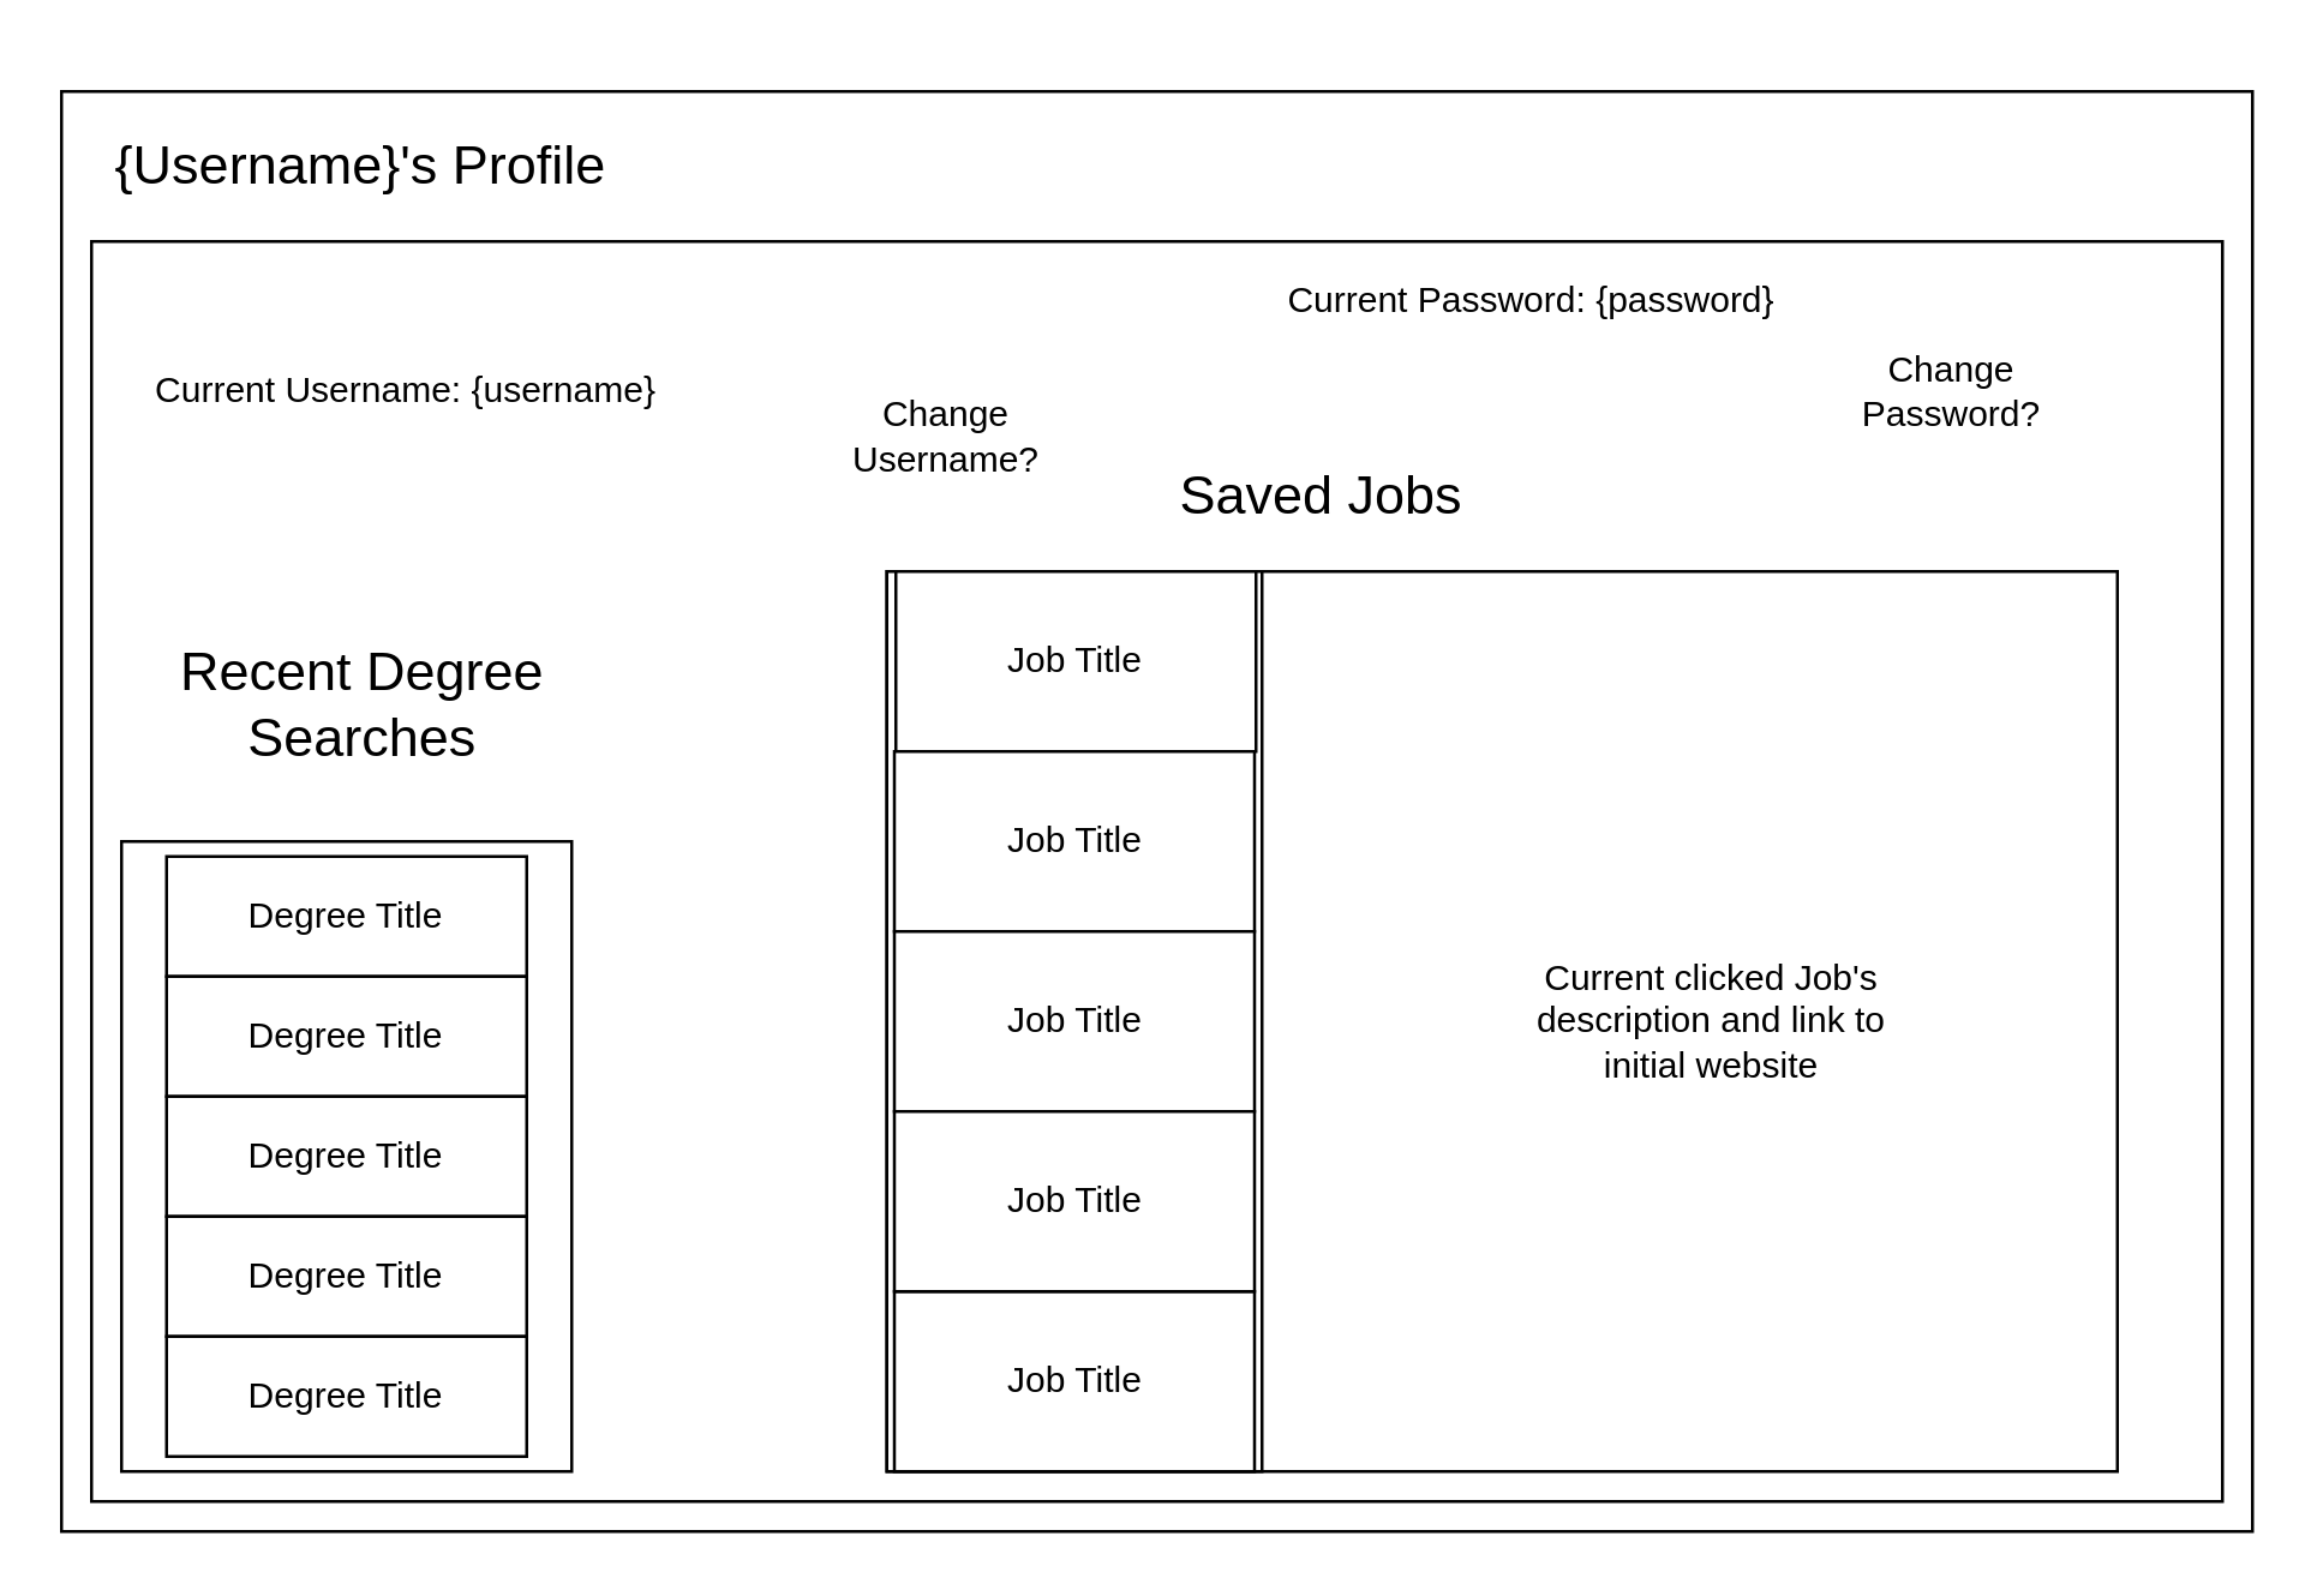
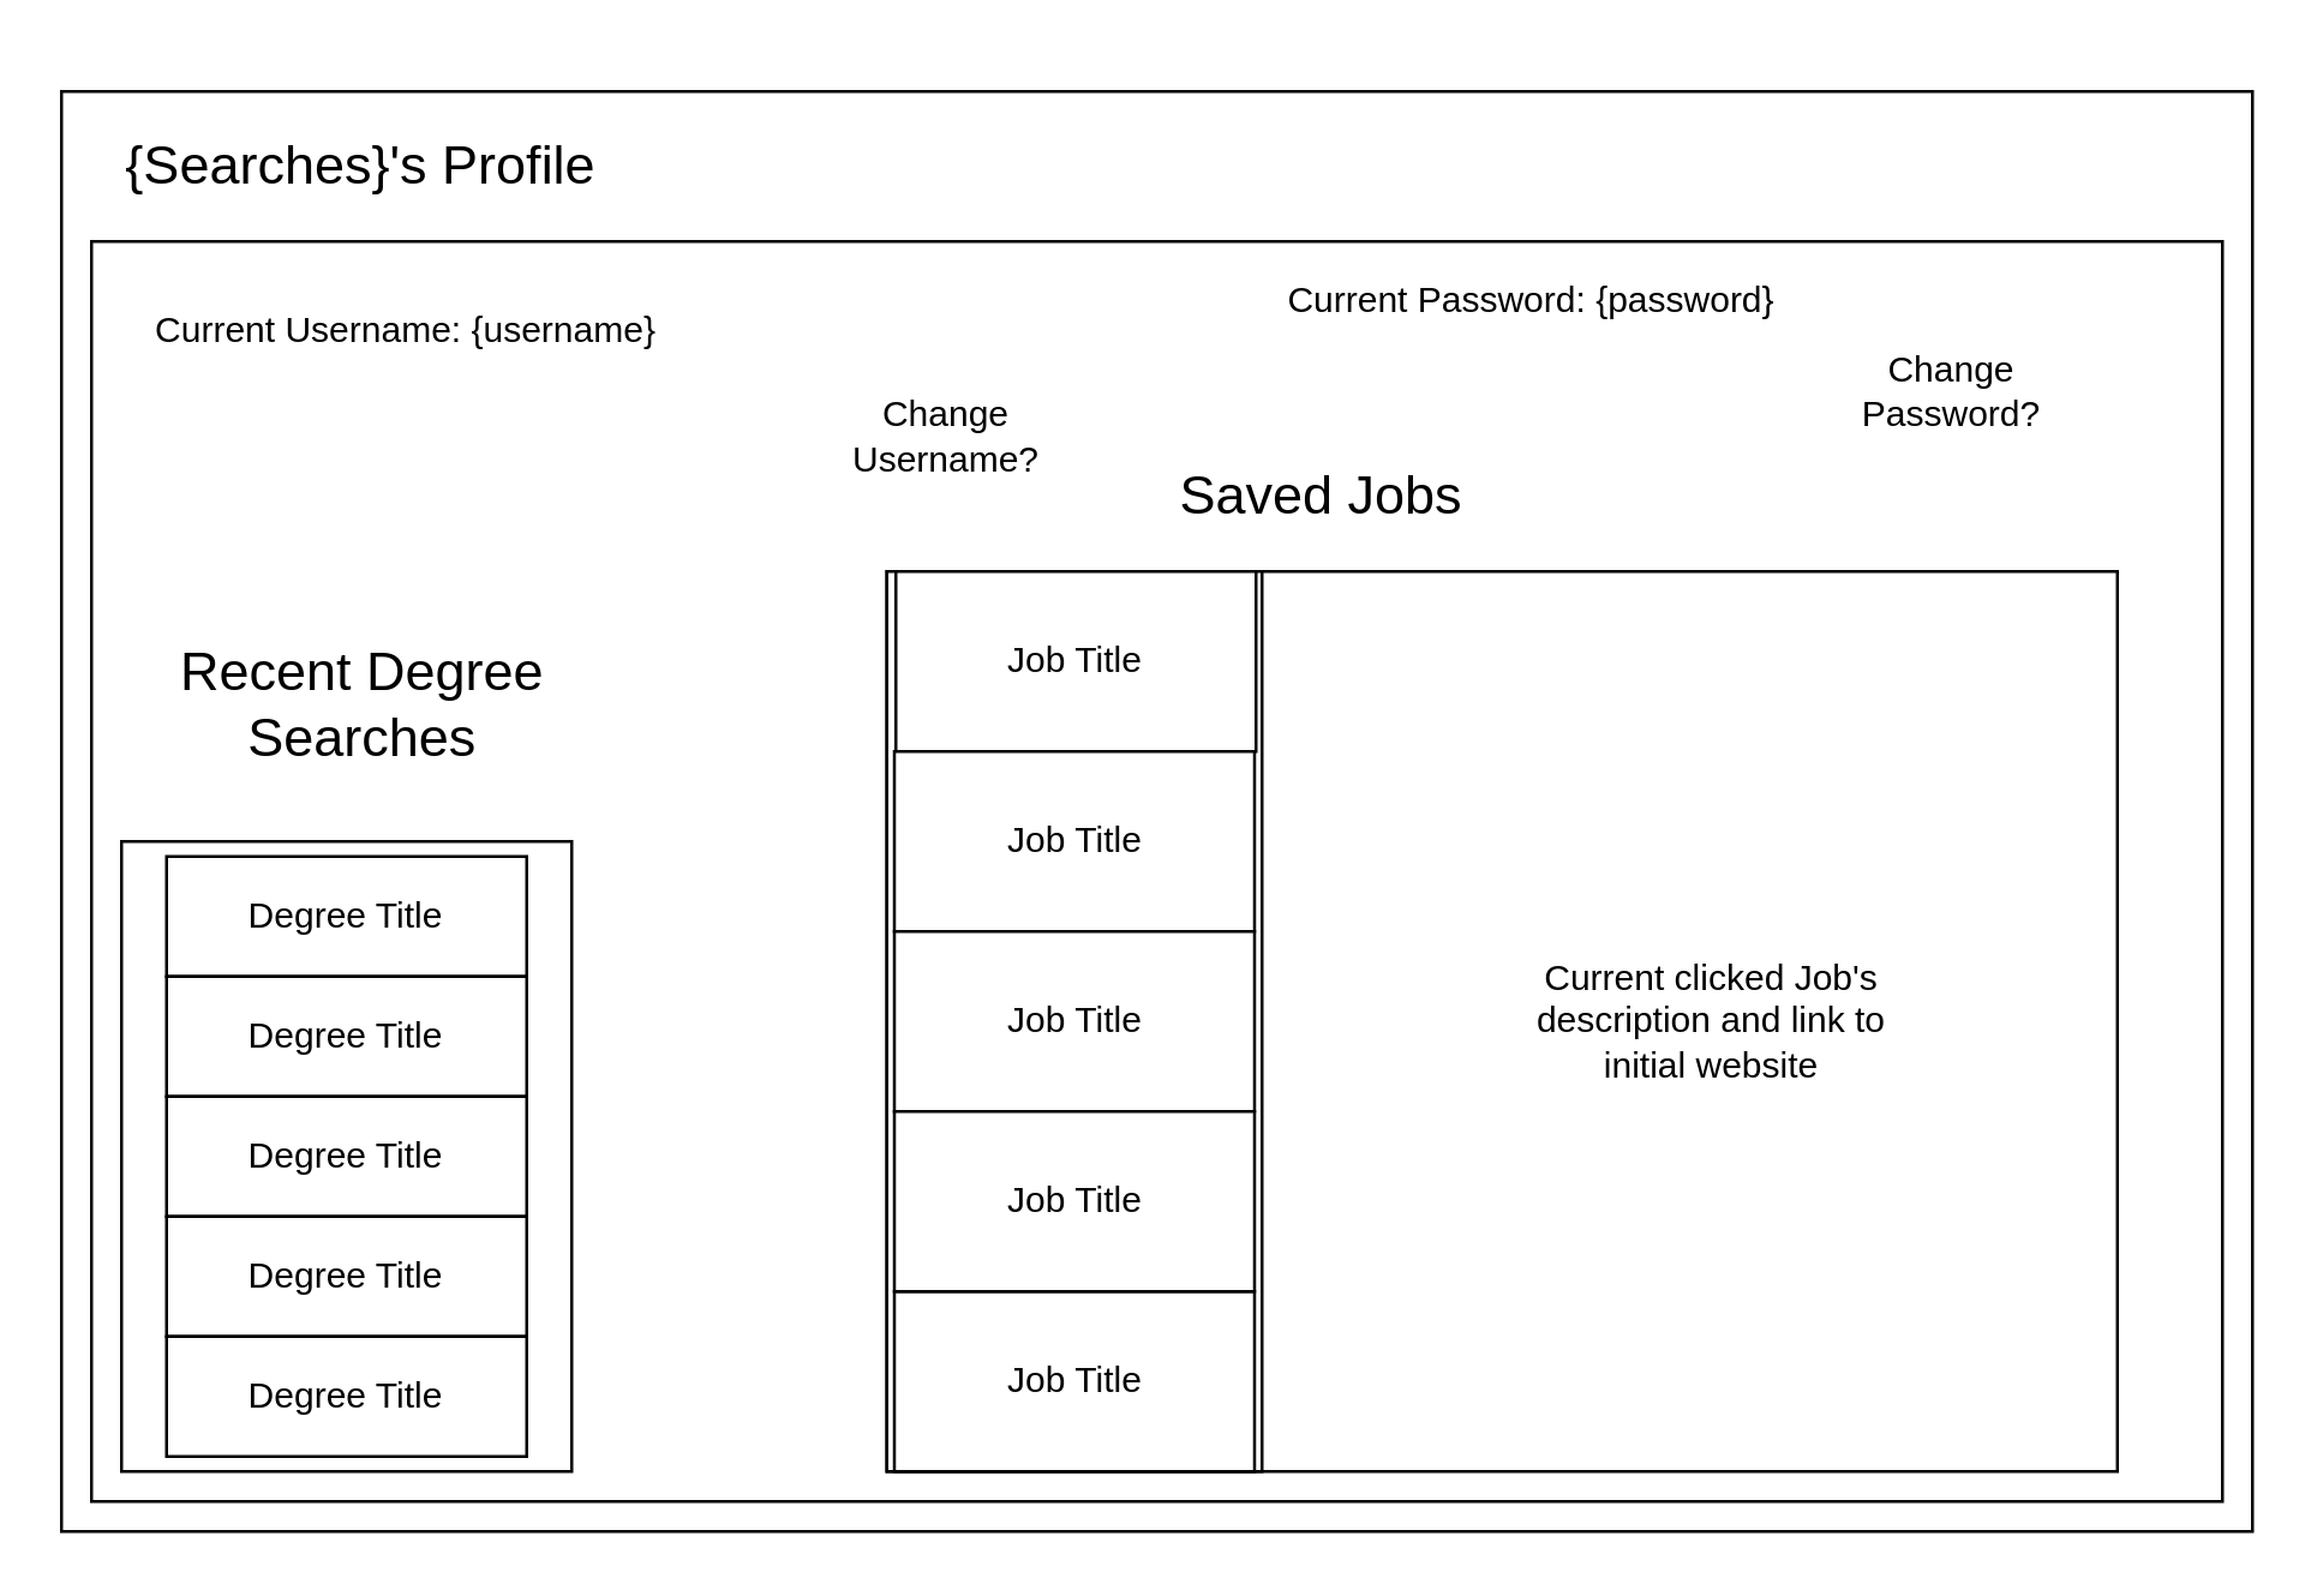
- <mxCell id="3" value="&lt;font style=&quot;font-size: 18px&quot;&gt;{Username}'s Profile&lt;/font&gt;" style="text;html=1;strokeColor=none;fillColor=none;align=center;verticalAlign=middle;whiteSpace=wrap;rounded=0;" vertex="1" parent="1"><mxGeometry x="20" y="20" width="200" height="70" as="geometry" /></mxCell>
+ <mxCell id="3" value="&lt;font style=&quot;font-size: 18px&quot;&gt;{Searches}'s Profile&lt;/font&gt;" style="text;html=1;strokeColor=none;fillColor=none;align=center;verticalAlign=middle;whiteSpace=wrap;rounded=0;" vertex="1" parent="1"><mxGeometry x="20" y="20" width="200" height="70" as="geometry" /></mxCell>
- <mxCell id="5" value="Current Username: {username}" style="text;html=1;strokeColor=none;fillColor=none;align=center;verticalAlign=middle;whiteSpace=wrap;rounded=0;" vertex="1" parent="1"><mxGeometry x="40" y="120" width="190" height="20" as="geometry" /></mxCell>
+ <mxCell id="5" value="Current Username: {username}" style="text;html=1;strokeColor=none;fillColor=none;align=center;verticalAlign=middle;whiteSpace=wrap;rounded=0;" vertex="1" parent="1"><mxGeometry x="40" y="100" width="190" height="20" as="geometry" /></mxCell>
